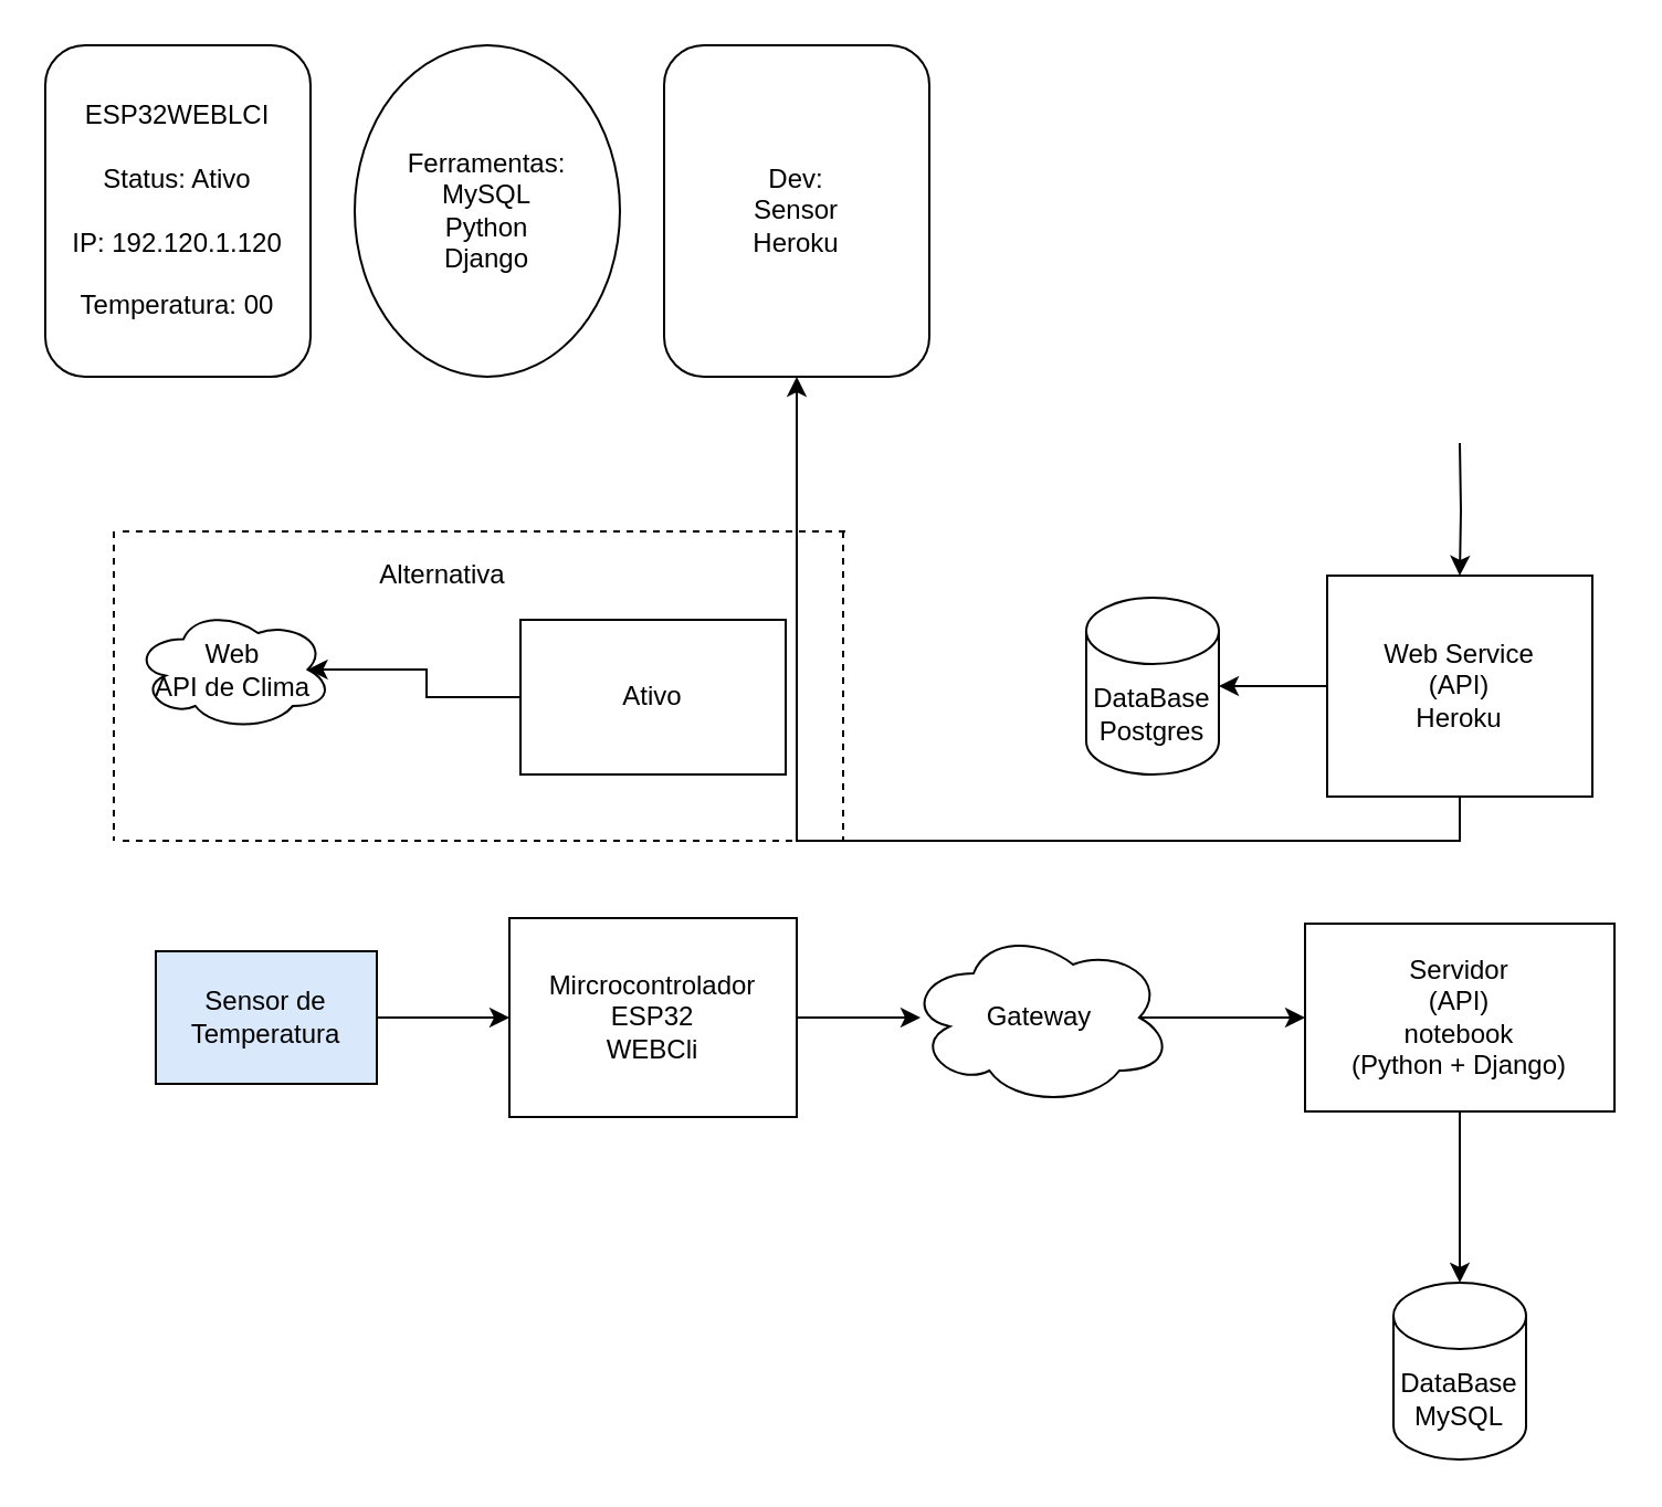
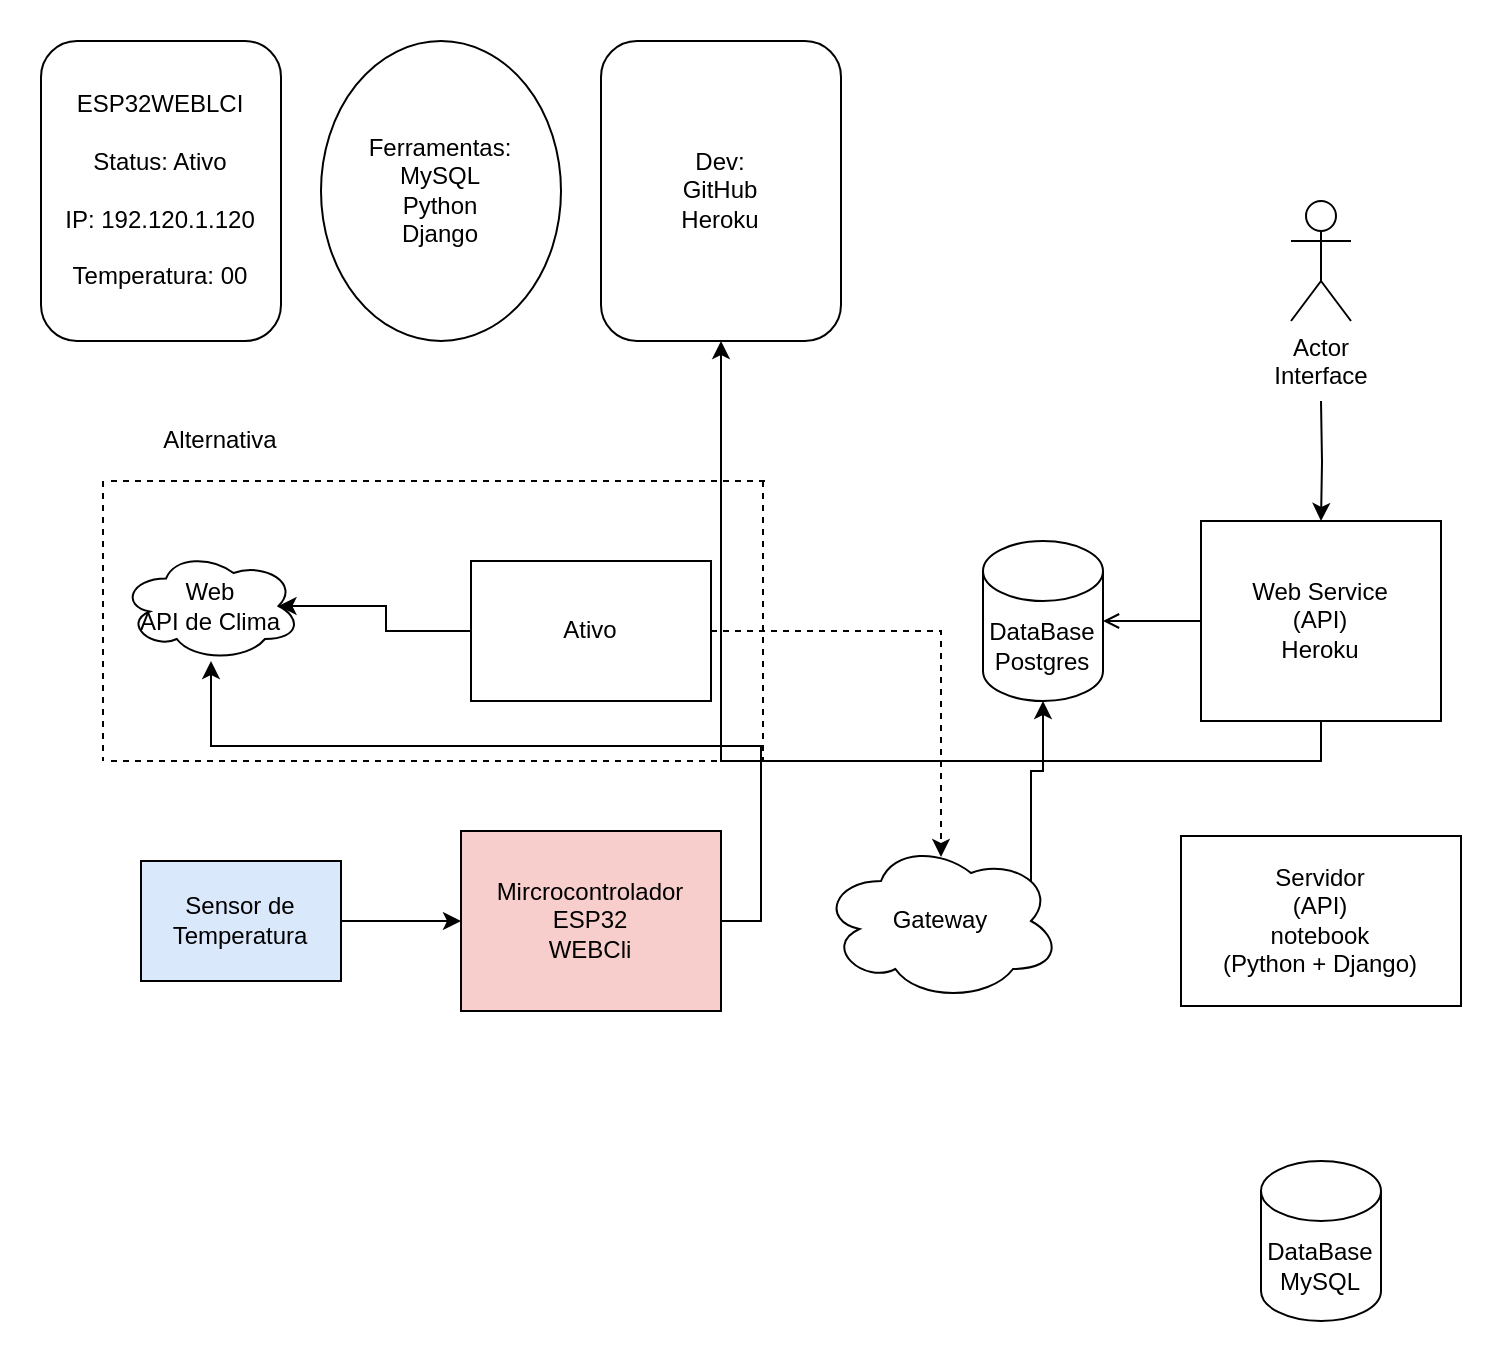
- <mxCell id="4" value="Dev:&lt;br&gt;Sensor&lt;br&gt;Heroku" style="rounded=1;whiteSpace=wrap;html=1;" vertex="1" parent="1"><mxGeometry x="300" y="20" width="120" height="150" as="geometry" /></mxCell>
+ <mxCell id="4" value="Dev:&lt;br&gt;GitHub&lt;br&gt;Heroku" style="rounded=1;whiteSpace=wrap;html=1;" vertex="1" parent="1"><mxGeometry x="300" y="20" width="120" height="150" as="geometry" /></mxCell>
+ <mxCell id="19" value="Actor&lt;br&gt;Interface" style="shape=umlActor;verticalLabelPosition=bottom;verticalAlign=top;html=1;outlineConnect=0;" vertex="1" parent="1"><mxGeometry x="645" y="100" width="30" height="60" as="geometry" /></mxCell>
- <mxCell id="28" value="Alternativa" style="text;html=1;strokeColor=none;fillColor=none;align=center;verticalAlign=middle;whiteSpace=wrap;rounded=0;" vertex="1" parent="1"><mxGeometry x="180" y="250" width="40" height="20" as="geometry" /></mxCell>
+ <mxCell id="28" value="Alternativa" style="text;html=1;strokeColor=none;fillColor=none;align=center;verticalAlign=middle;whiteSpace=wrap;rounded=0;" vertex="1" parent="1"><mxGeometry x="90" y="210" width="40" height="20" as="geometry" /></mxCell>
- <mxCell id="16" style="edgeStyle=orthogonalEdgeStyle;rounded=0;orthogonalLoop=1;jettySize=auto;html=1;exitX=0;exitY=0.5;exitDx=0;exitDy=0;entryX=1;entryY=0.5;entryDx=0;entryDy=0;entryPerimeter=0;" edge="1" parent="1" source="17" target="14"><mxGeometry relative="1" as="geometry" /></mxCell>
+ <mxCell id="16" style="edgeStyle=orthogonalEdgeStyle;rounded=0;orthogonalLoop=1;jettySize=auto;html=1;exitX=0;exitY=0.5;exitDx=0;exitDy=0;entryX=1;entryY=0.5;entryDx=0;entryDy=0;entryPerimeter=0;endArrow=open;" edge="1" parent="1" source="17" target="14"><mxGeometry relative="1" as="geometry" /></mxCell>
+ <mxCell id="20" style="edgeStyle=orthogonalEdgeStyle;rounded=0;orthogonalLoop=1;jettySize=auto;html=1;exitX=1;exitY=0.5;exitDx=0;exitDy=0;entryX=0.5;entryY=0.1;entryDx=0;entryDy=0;entryPerimeter=0;dashed=1;" edge="1" parent="1" source="22" target="10"><mxGeometry relative="1" as="geometry"><mxPoint x="471" y="315" as="targetPoint" /></mxGeometry></mxCell>
- <mxCell id="8" value="Mircrocontrolador&lt;br&gt;ESP32&lt;br&gt;WEBCli" style="rounded=0;whiteSpace=wrap;html=1;" vertex="1" parent="1"><mxGeometry x="230" y="415" width="130" height="90" as="geometry" /></mxCell>
+ <mxCell id="8" value="Mircrocontrolador&lt;br&gt;ESP32&lt;br&gt;WEBCli" style="rounded=0;whiteSpace=wrap;html=1;fillColor=#f8cecc;" vertex="1" parent="1"><mxGeometry x="230" y="415" width="130" height="90" as="geometry" /></mxCell>
- <mxCell id="7" style="edgeStyle=orthogonalEdgeStyle;rounded=0;orthogonalLoop=1;jettySize=auto;html=1;exitX=1;exitY=0.5;exitDx=0;exitDy=0;entryX=0.05;entryY=0.5;entryDx=0;entryDy=0;entryPerimeter=0;" edge="1" parent="1" source="8" target="10"><mxGeometry relative="1" as="geometry" /></mxCell>
+ <mxCell id="7" style="edgeStyle=orthogonalEdgeStyle;rounded=0;orthogonalLoop=1;jettySize=auto;html=1;exitX=1;exitY=0.5;exitDx=0;exitDy=0;" edge="1" parent="1" source="8" target="23"><mxGeometry relative="1" as="geometry" /></mxCell>
- <mxCell id="9" style="edgeStyle=orthogonalEdgeStyle;rounded=0;orthogonalLoop=1;jettySize=auto;html=1;exitX=0.875;exitY=0.5;exitDx=0;exitDy=0;exitPerimeter=0;entryX=0;entryY=0.5;entryDx=0;entryDy=0;" edge="1" parent="1" source="10" target="12"><mxGeometry relative="1" as="geometry" /></mxCell>
+ <mxCell id="9" style="edgeStyle=orthogonalEdgeStyle;rounded=0;orthogonalLoop=1;jettySize=auto;html=1;exitX=0.875;exitY=0.5;exitDx=0;exitDy=0;exitPerimeter=0;" edge="1" parent="1" source="10" target="14"><mxGeometry relative="1" as="geometry" /></mxCell>
- <mxCell id="11" style="edgeStyle=orthogonalEdgeStyle;rounded=0;orthogonalLoop=1;jettySize=auto;html=1;" edge="1" parent="1" source="12" target="13"><mxGeometry relative="1" as="geometry" /></mxCell>
